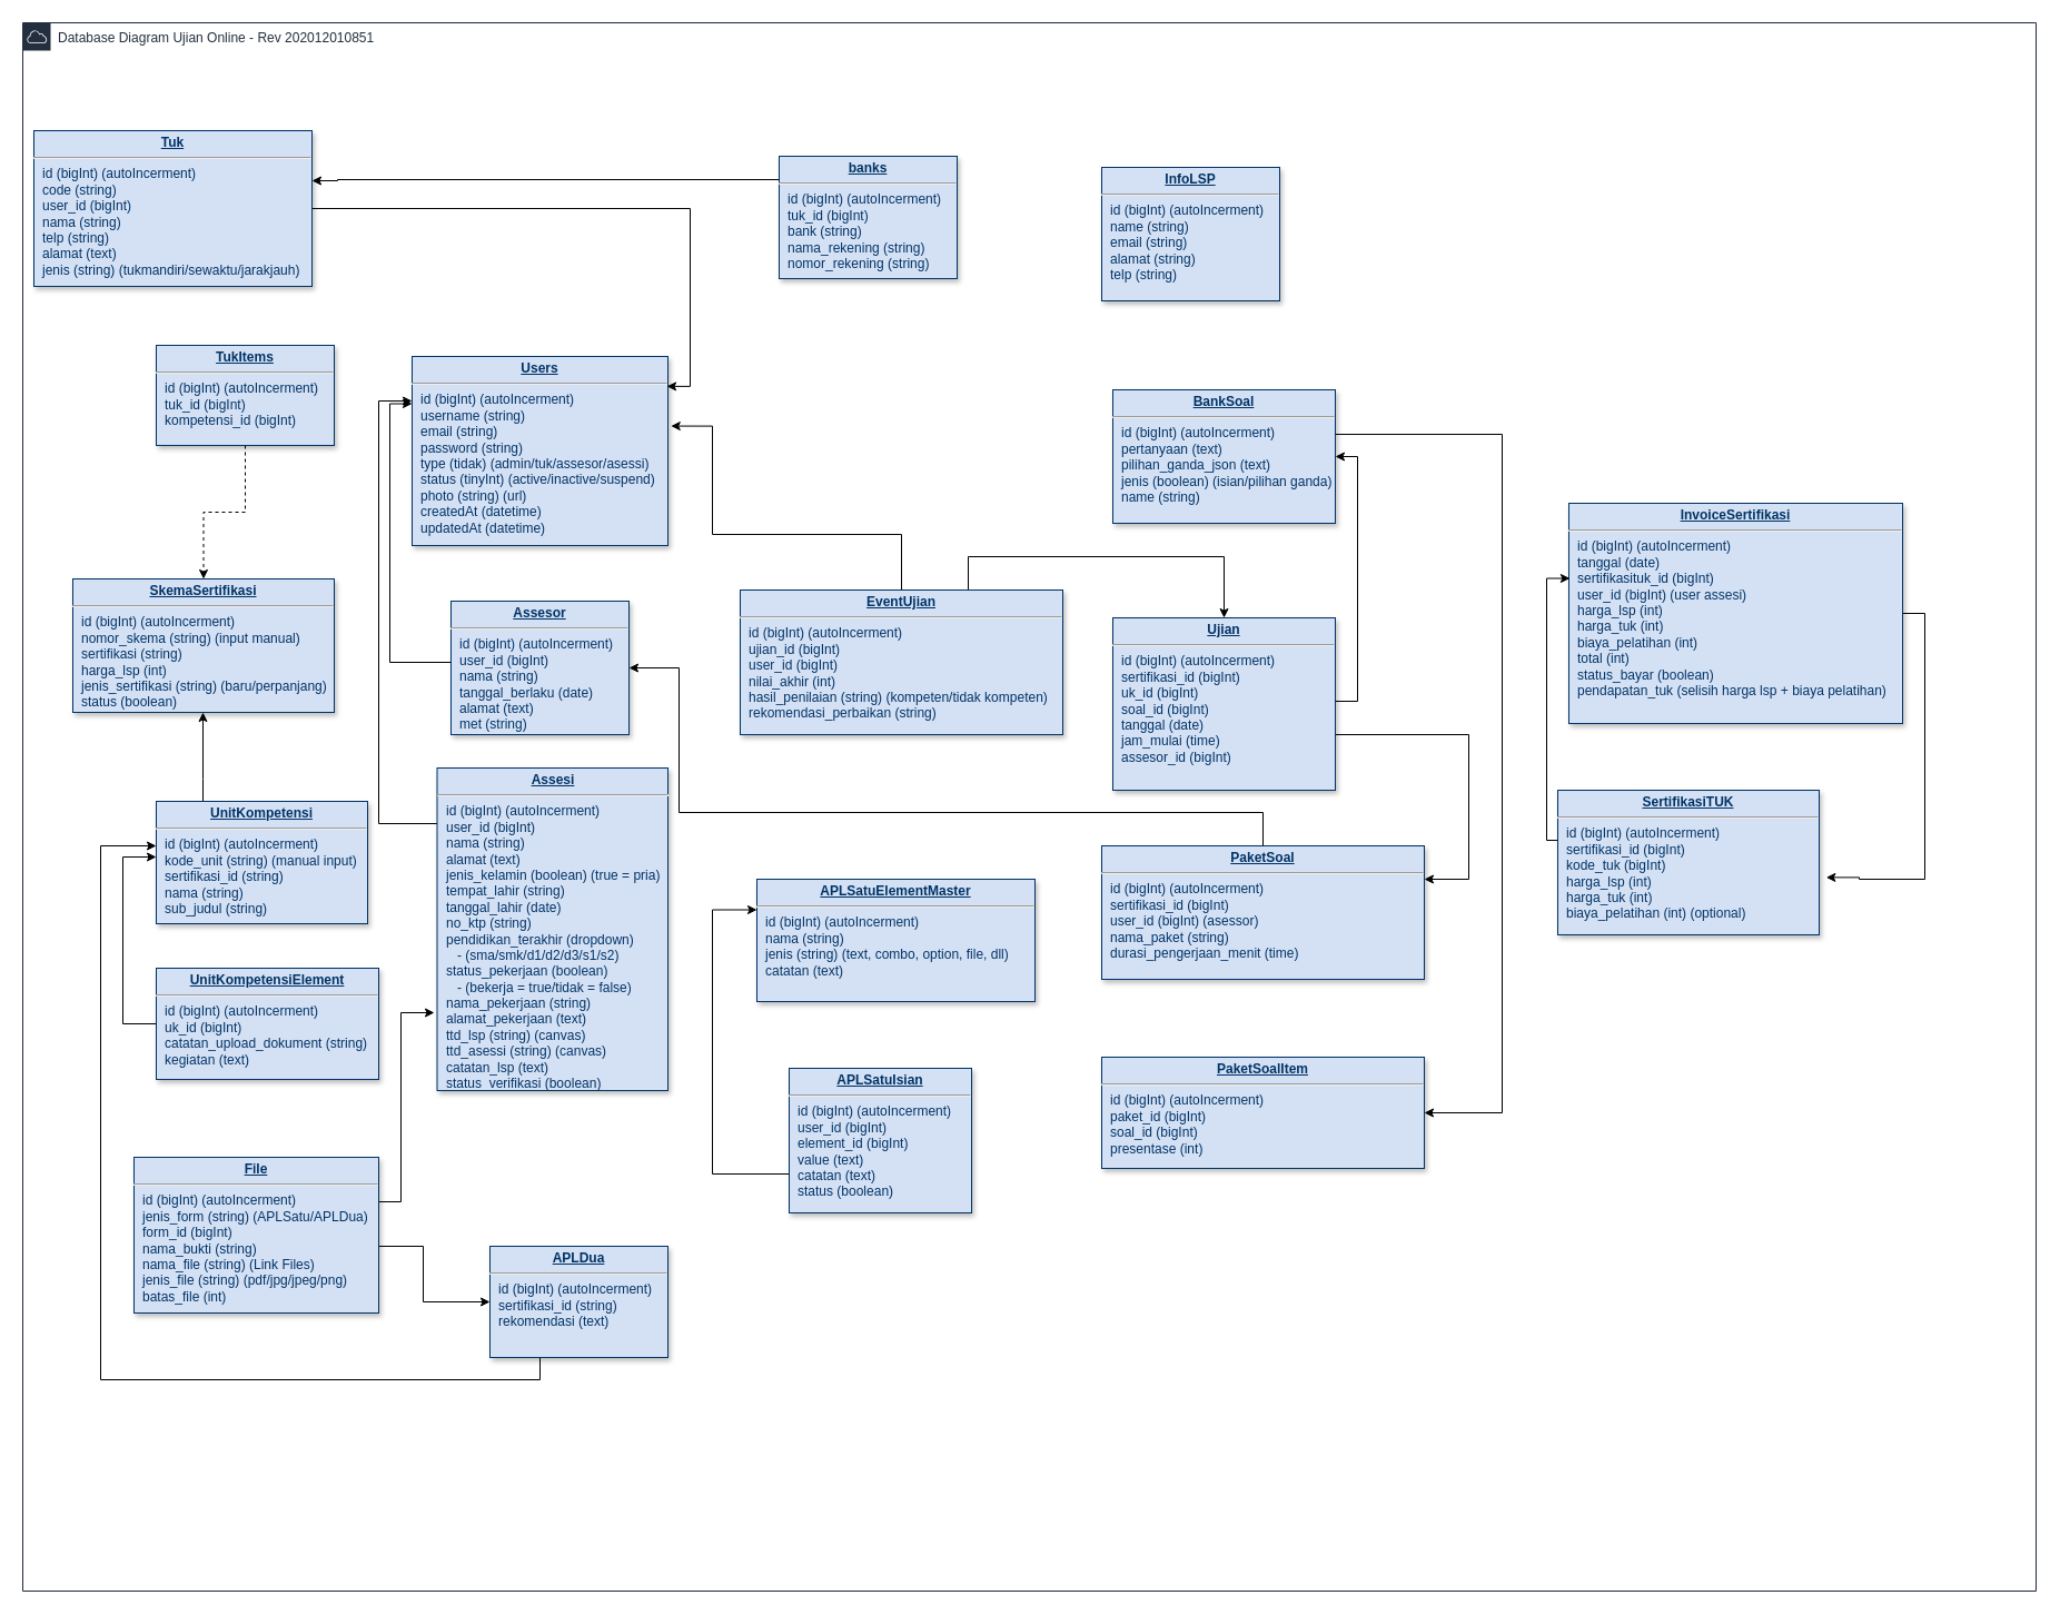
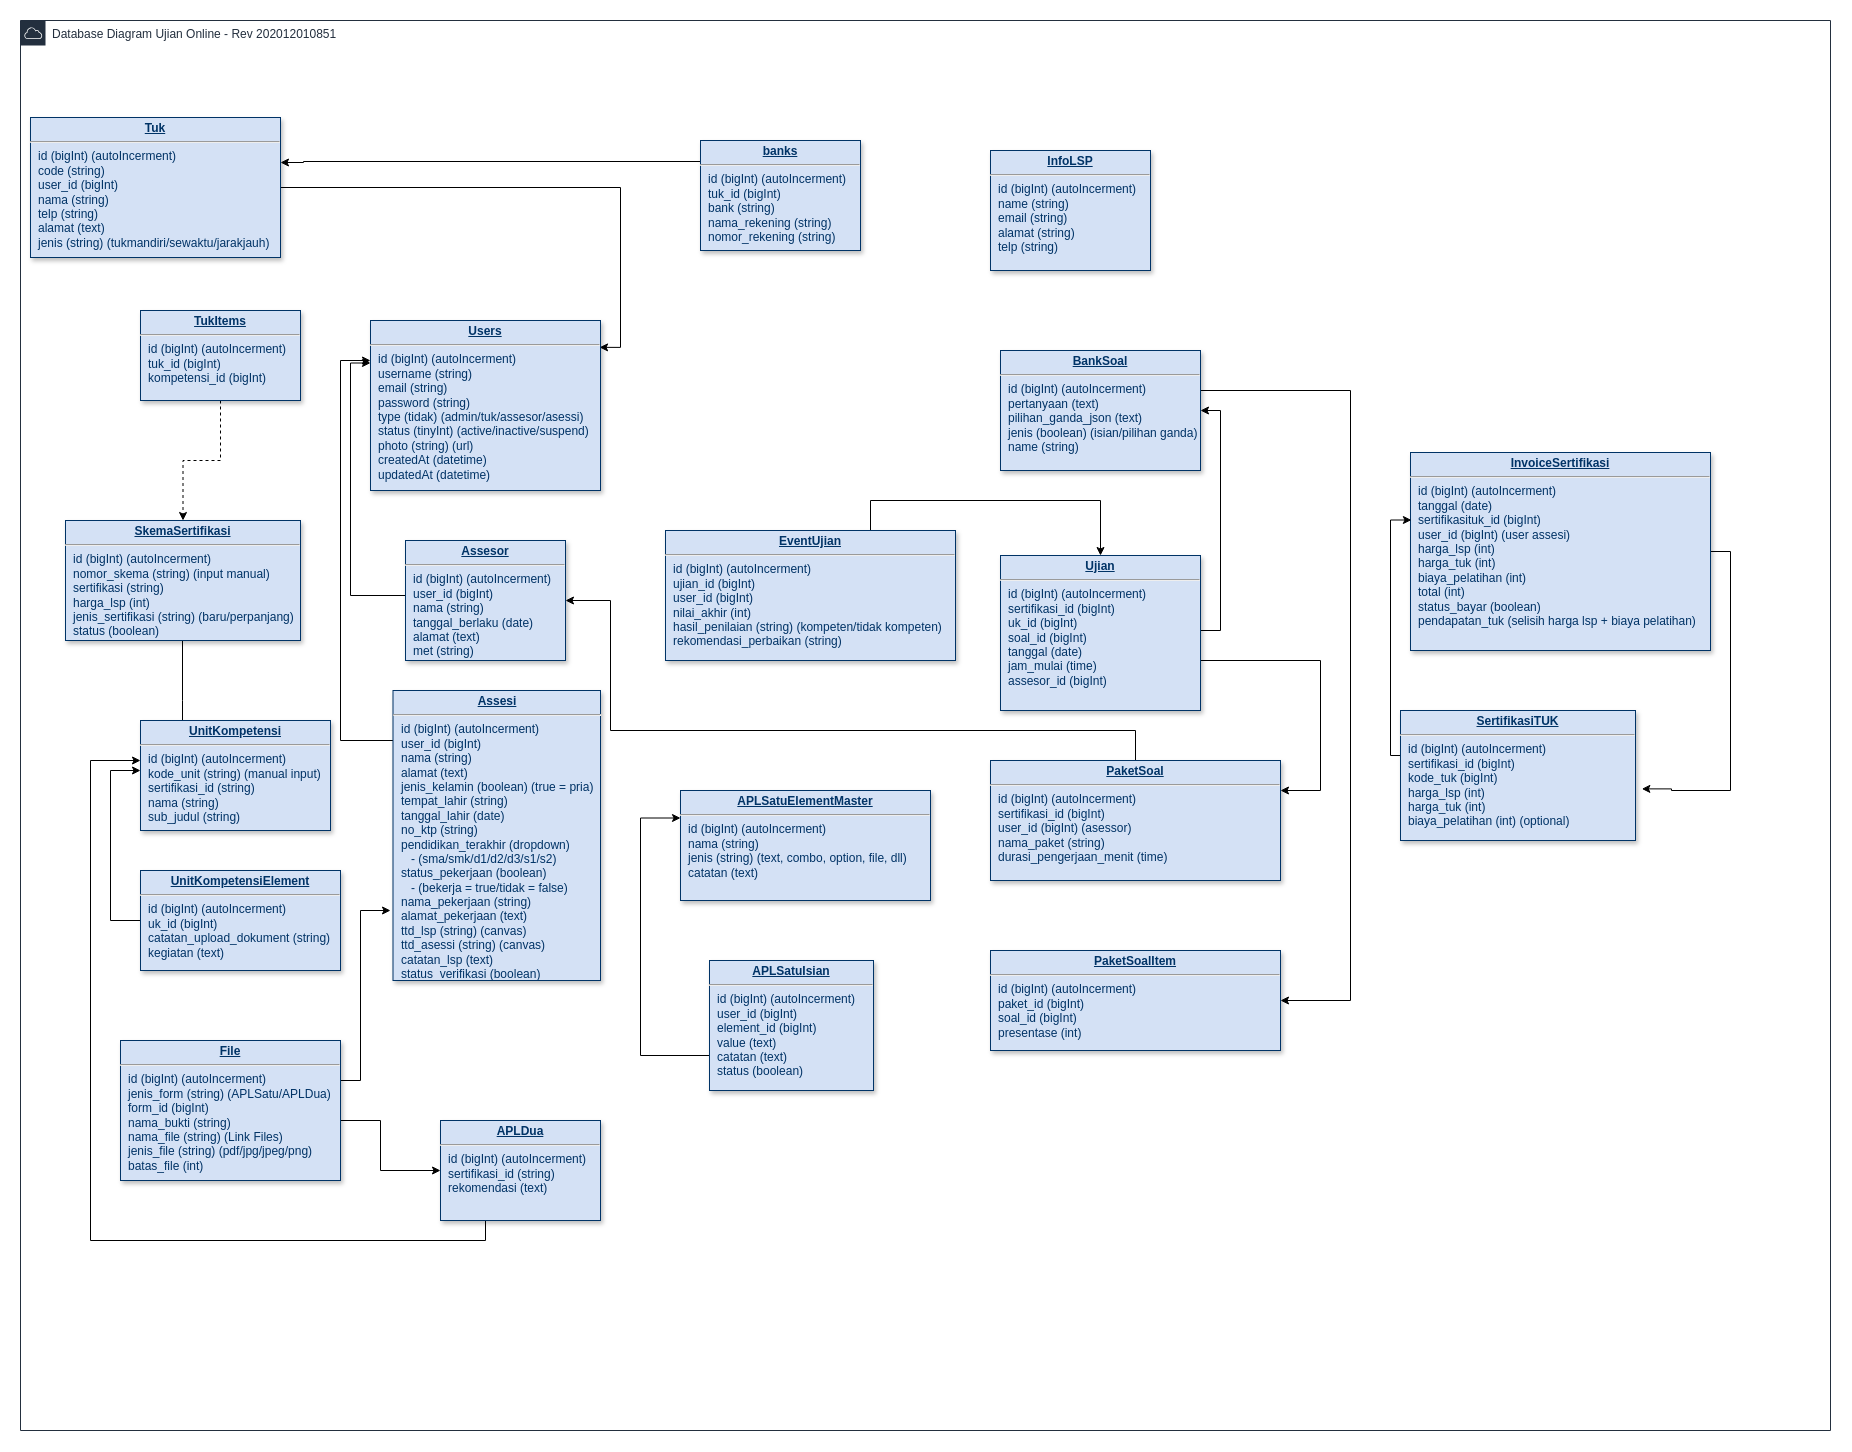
- <mxCell id="38" style="edgeStyle=orthogonalEdgeStyle;rounded=0;orthogonalLoop=1;jettySize=auto;html=1;entryX=1.012;entryY=0.368;entryDx=0;entryDy=0;entryPerimeter=0;" parent="1" source="39" target="9" edge="1"><mxGeometry relative="1" as="geometry"><Array as="points"><mxPoint x="810" y="480" /><mxPoint x="640" y="480" /><mxPoint x="640" y="382" /></Array></mxGeometry></mxCell>
- <mxCell id="7" style="edgeStyle=orthogonalEdgeStyle;rounded=0;orthogonalLoop=1;jettySize=auto;html=1;" parent="1" source="8" target="29" edge="1"><mxGeometry relative="1" as="geometry"><Array as="points"><mxPoint x="182" y="700" /><mxPoint x="182" y="700" /></Array></mxGeometry></mxCell>
+ <mxCell id="7" style="edgeStyle=orthogonalEdgeStyle;rounded=0;orthogonalLoop=1;jettySize=auto;html=1;endArrow=none;" parent="1" source="8" target="29" edge="1"><mxGeometry relative="1" as="geometry"><Array as="points"><mxPoint x="182" y="700" /><mxPoint x="182" y="700" /></Array></mxGeometry></mxCell>
